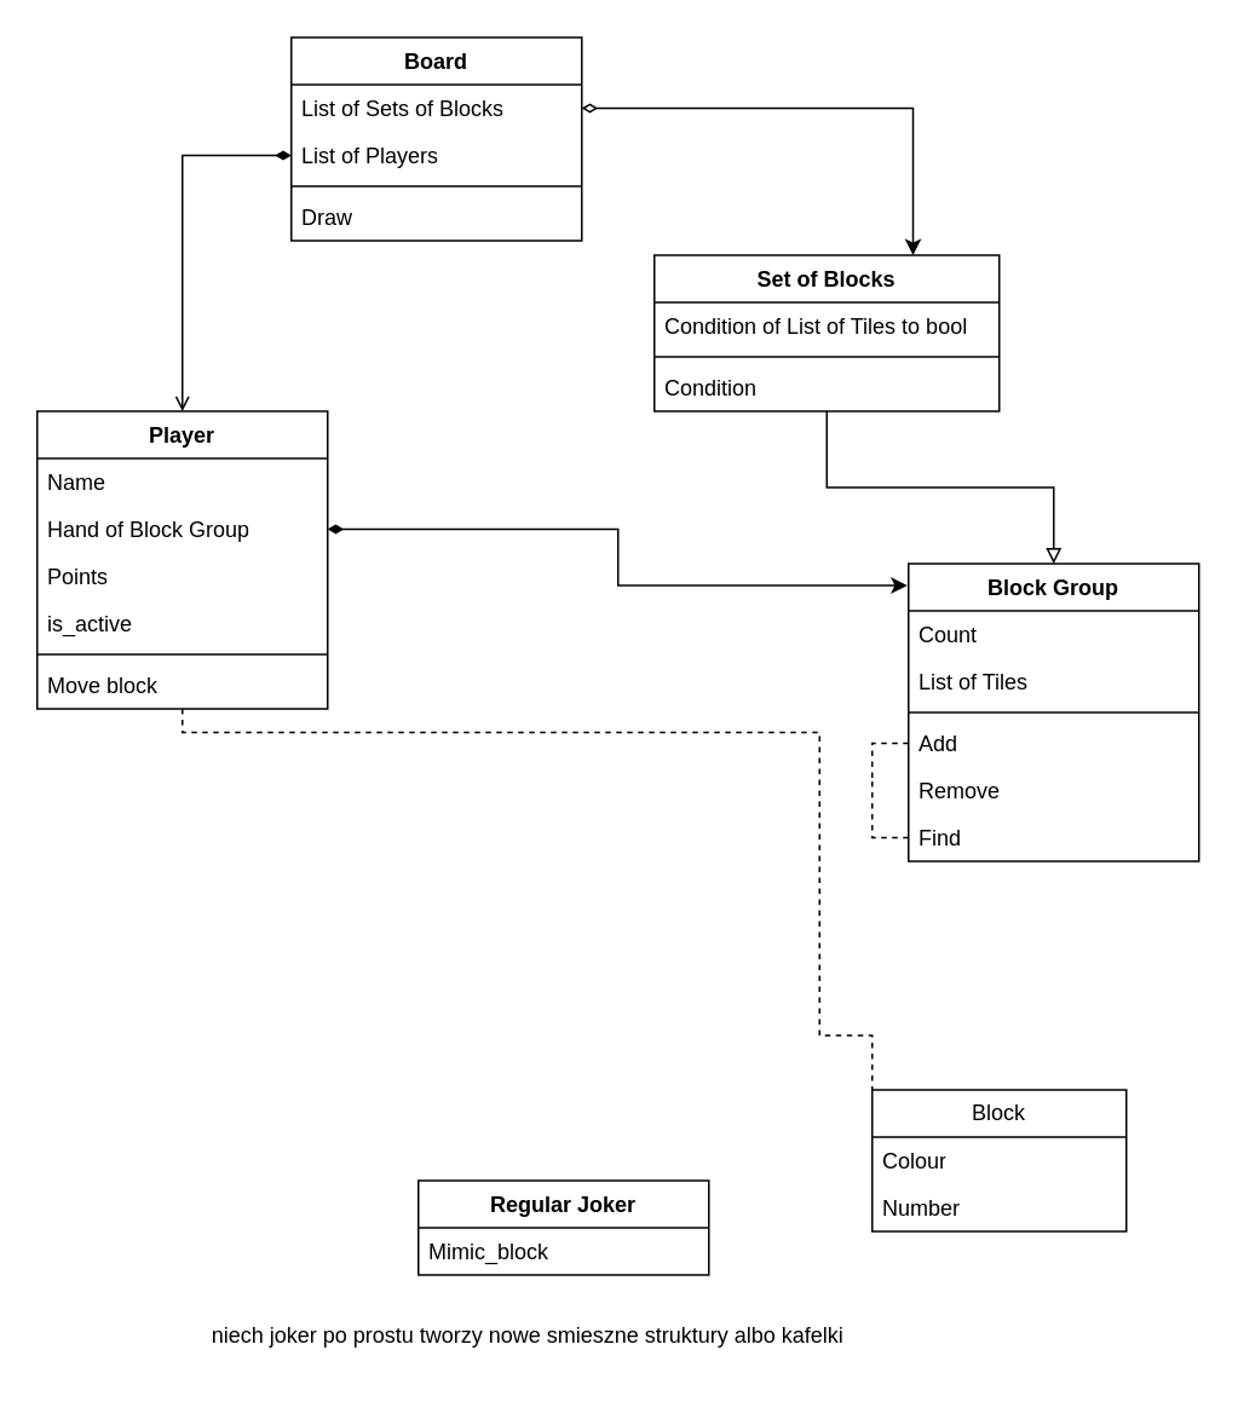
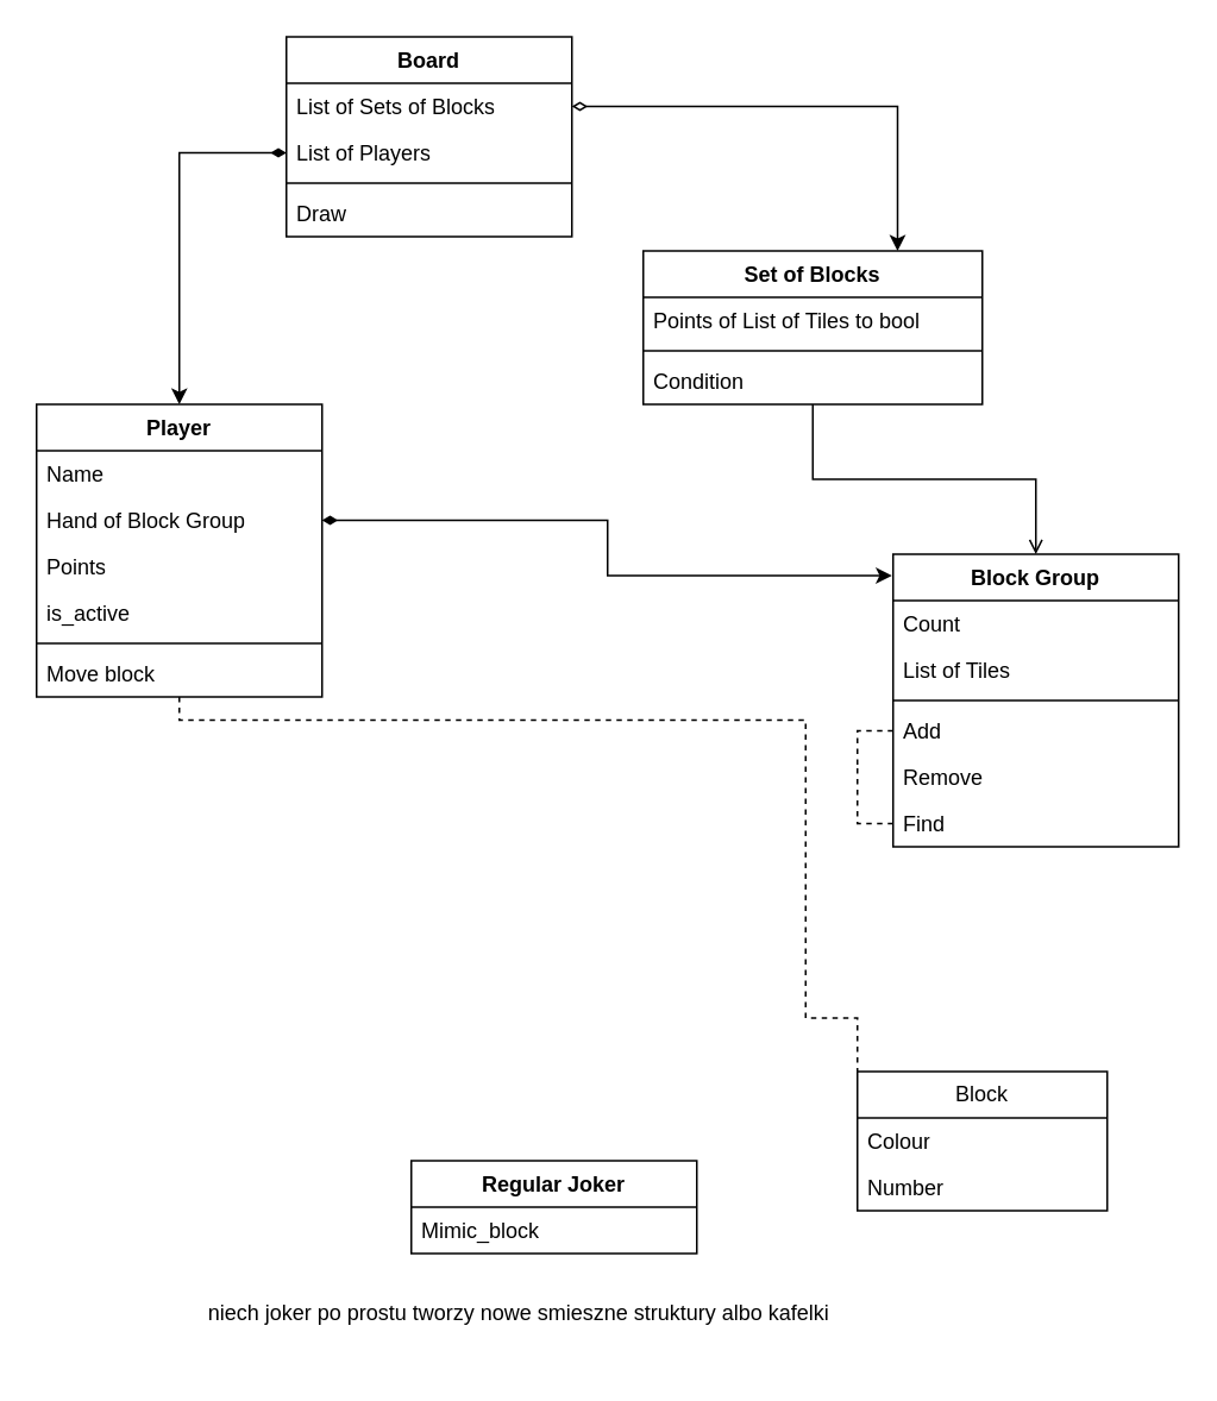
- <mxCell id="10" value="Condition of List of Tiles to bool" style="text;strokeColor=none;fillColor=none;align=left;verticalAlign=top;spacingLeft=4;spacingRight=4;overflow=hidden;rotatable=0;points=[[0,0.5],[1,0.5]];portConstraint=eastwest;whiteSpace=wrap;html=1;" parent="9" vertex="1"><mxGeometry y="26" width="190" height="26" as="geometry" /></mxCell>
+ <mxCell id="10" value="Points of List of Tiles to bool" style="text;strokeColor=none;fillColor=none;align=left;verticalAlign=top;spacingLeft=4;spacingRight=4;overflow=hidden;rotatable=0;points=[[0,0.5],[1,0.5]];portConstraint=eastwest;whiteSpace=wrap;html=1;" parent="9" vertex="1"><mxGeometry y="26" width="190" height="26" as="geometry" /></mxCell>
- <mxCell id="33" style="edgeStyle=orthogonalEdgeStyle;rounded=0;orthogonalLoop=1;jettySize=auto;html=1;entryX=0.5;entryY=0;entryDx=0;entryDy=0;startArrow=diamondThin;startFill=1;endArrow=open;" parent="1" source="25" target="2" edge="1"><mxGeometry relative="1" as="geometry" /></mxCell>
+ <mxCell id="33" style="edgeStyle=orthogonalEdgeStyle;rounded=0;orthogonalLoop=1;jettySize=auto;html=1;entryX=0.5;entryY=0;entryDx=0;entryDy=0;startArrow=diamondThin;startFill=1;" parent="1" source="25" target="2" edge="1"><mxGeometry relative="1" as="geometry" /></mxCell>
- <mxCell id="28" style="edgeStyle=orthogonalEdgeStyle;rounded=0;orthogonalLoop=1;jettySize=auto;html=1;entryX=0.5;entryY=0;entryDx=0;entryDy=0;endArrow=block;endFill=0;" parent="1" source="9" target="13" edge="1"><mxGeometry relative="1" as="geometry" /></mxCell>
+ <mxCell id="28" style="edgeStyle=orthogonalEdgeStyle;rounded=0;orthogonalLoop=1;jettySize=auto;html=1;entryX=0.5;entryY=0;entryDx=0;entryDy=0;endArrow=open;endFill=0;" parent="1" source="9" target="13" edge="1"><mxGeometry relative="1" as="geometry" /></mxCell>
